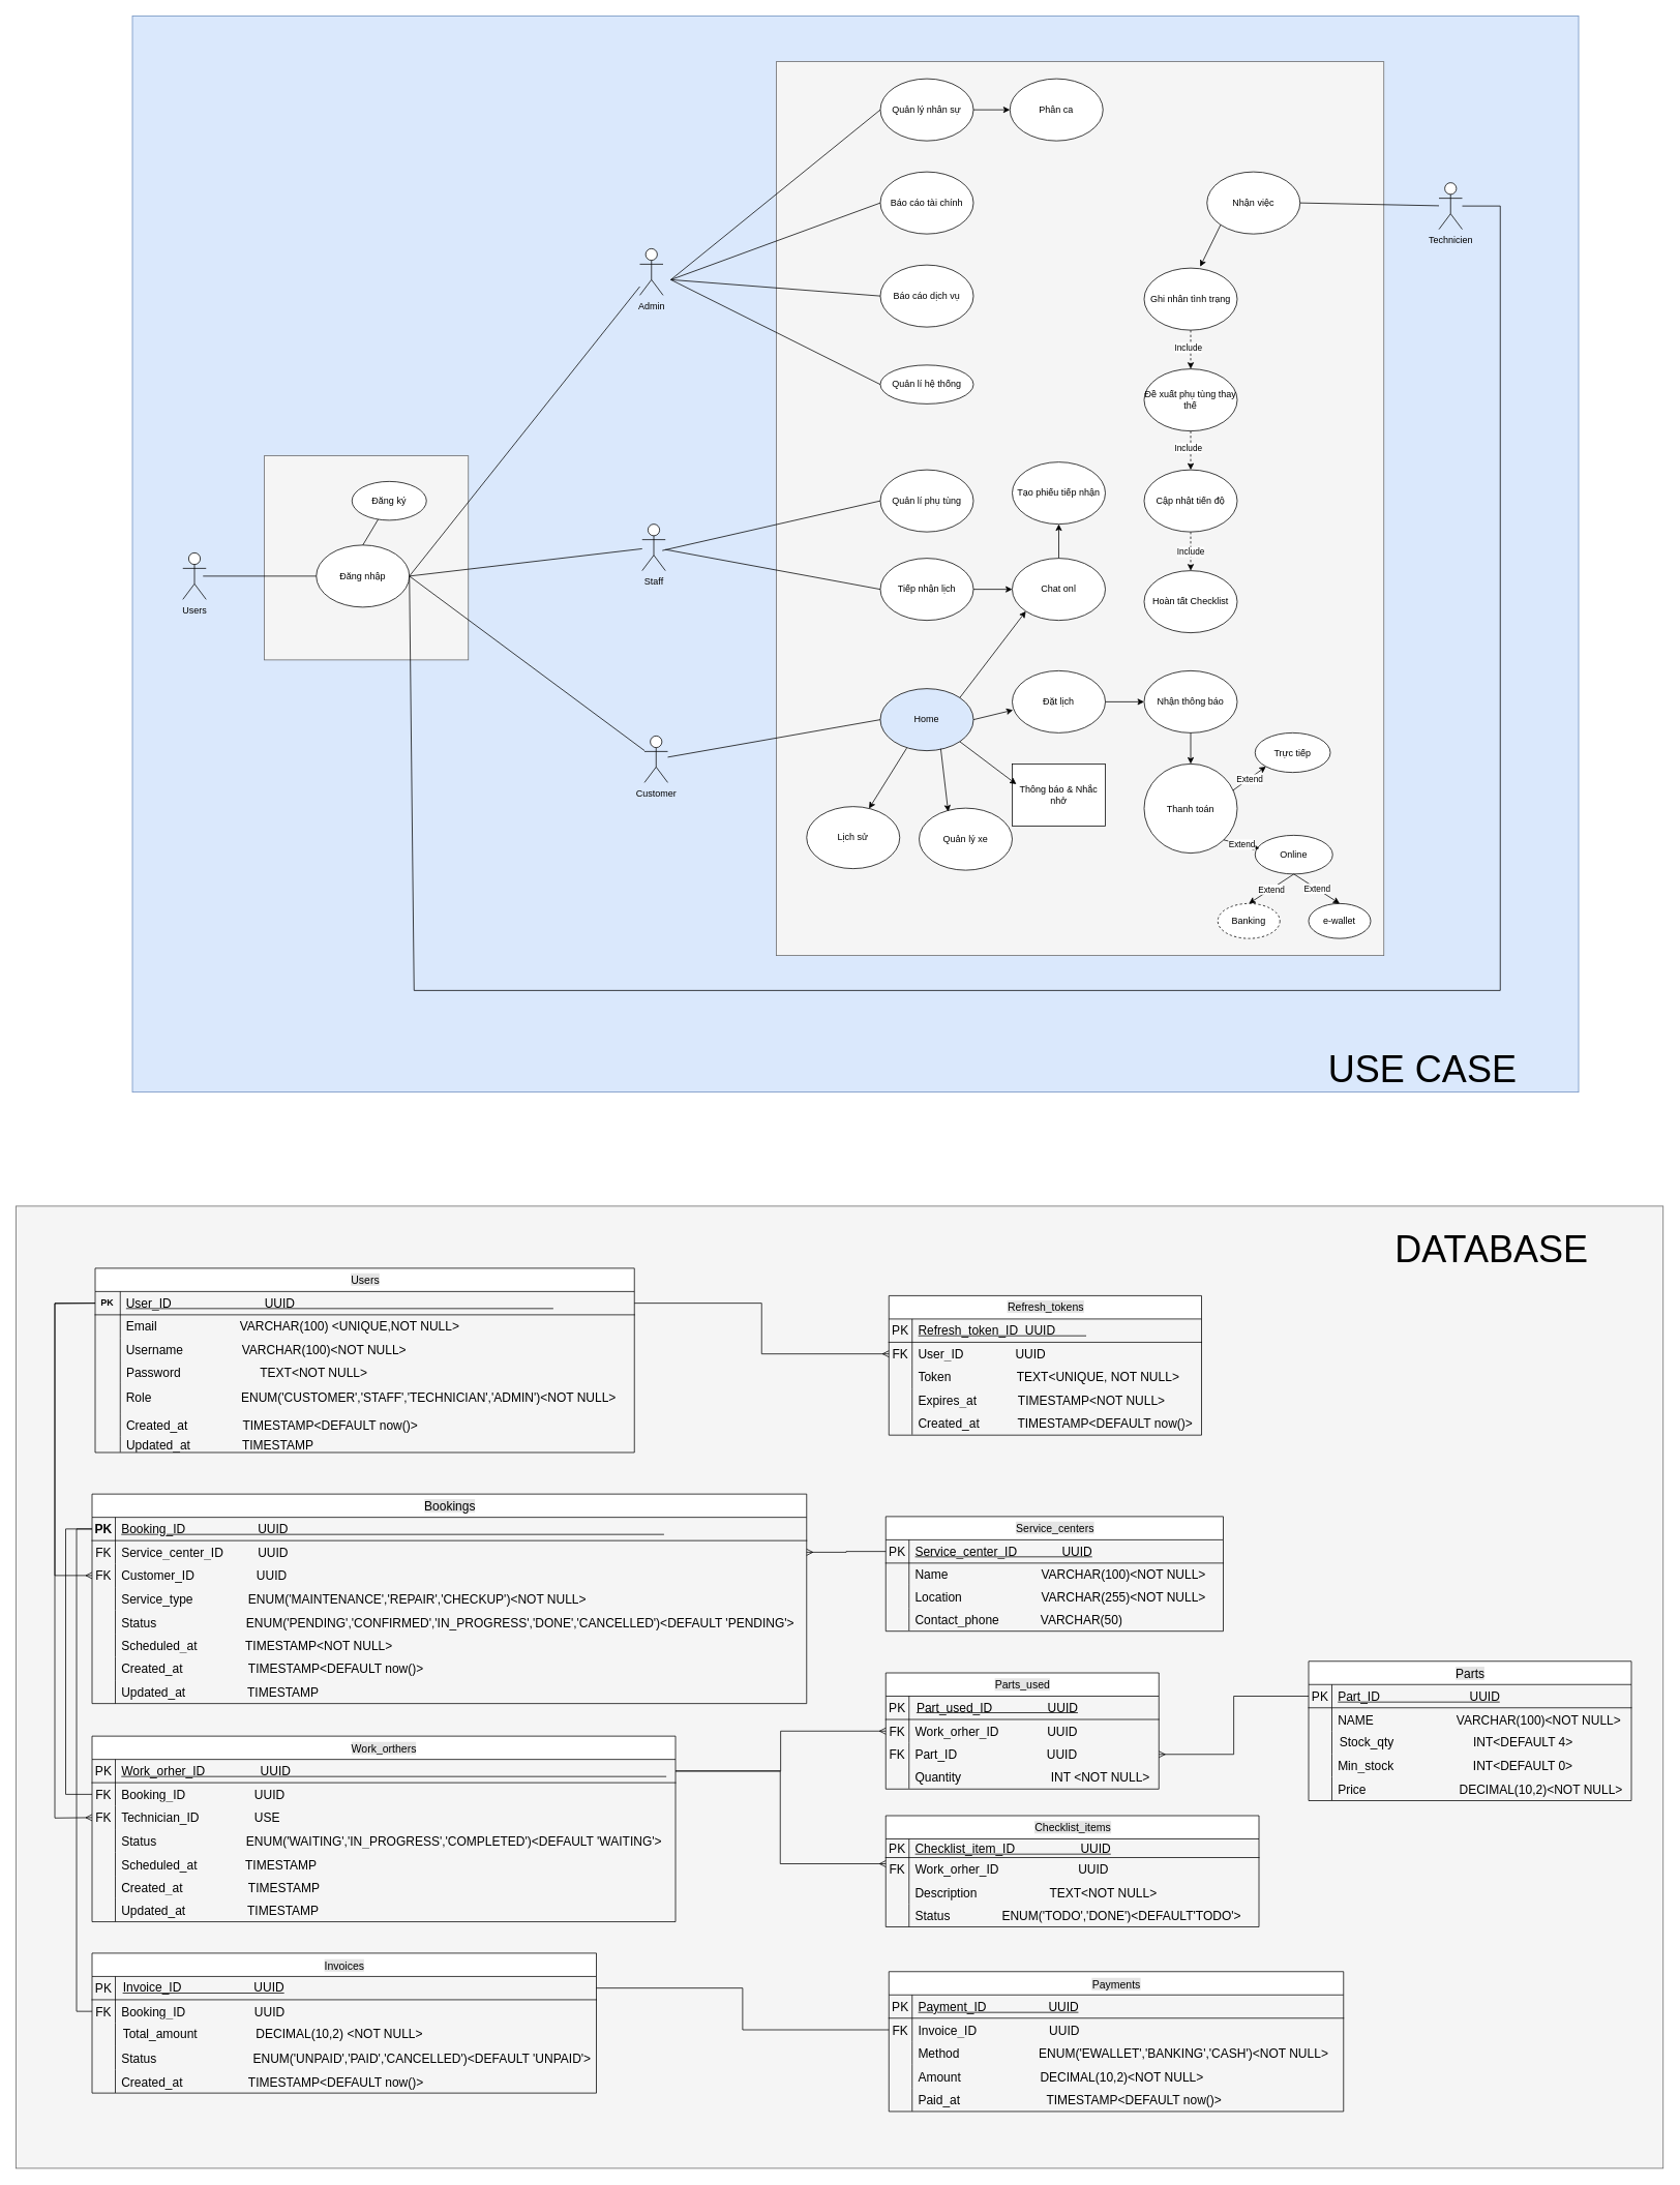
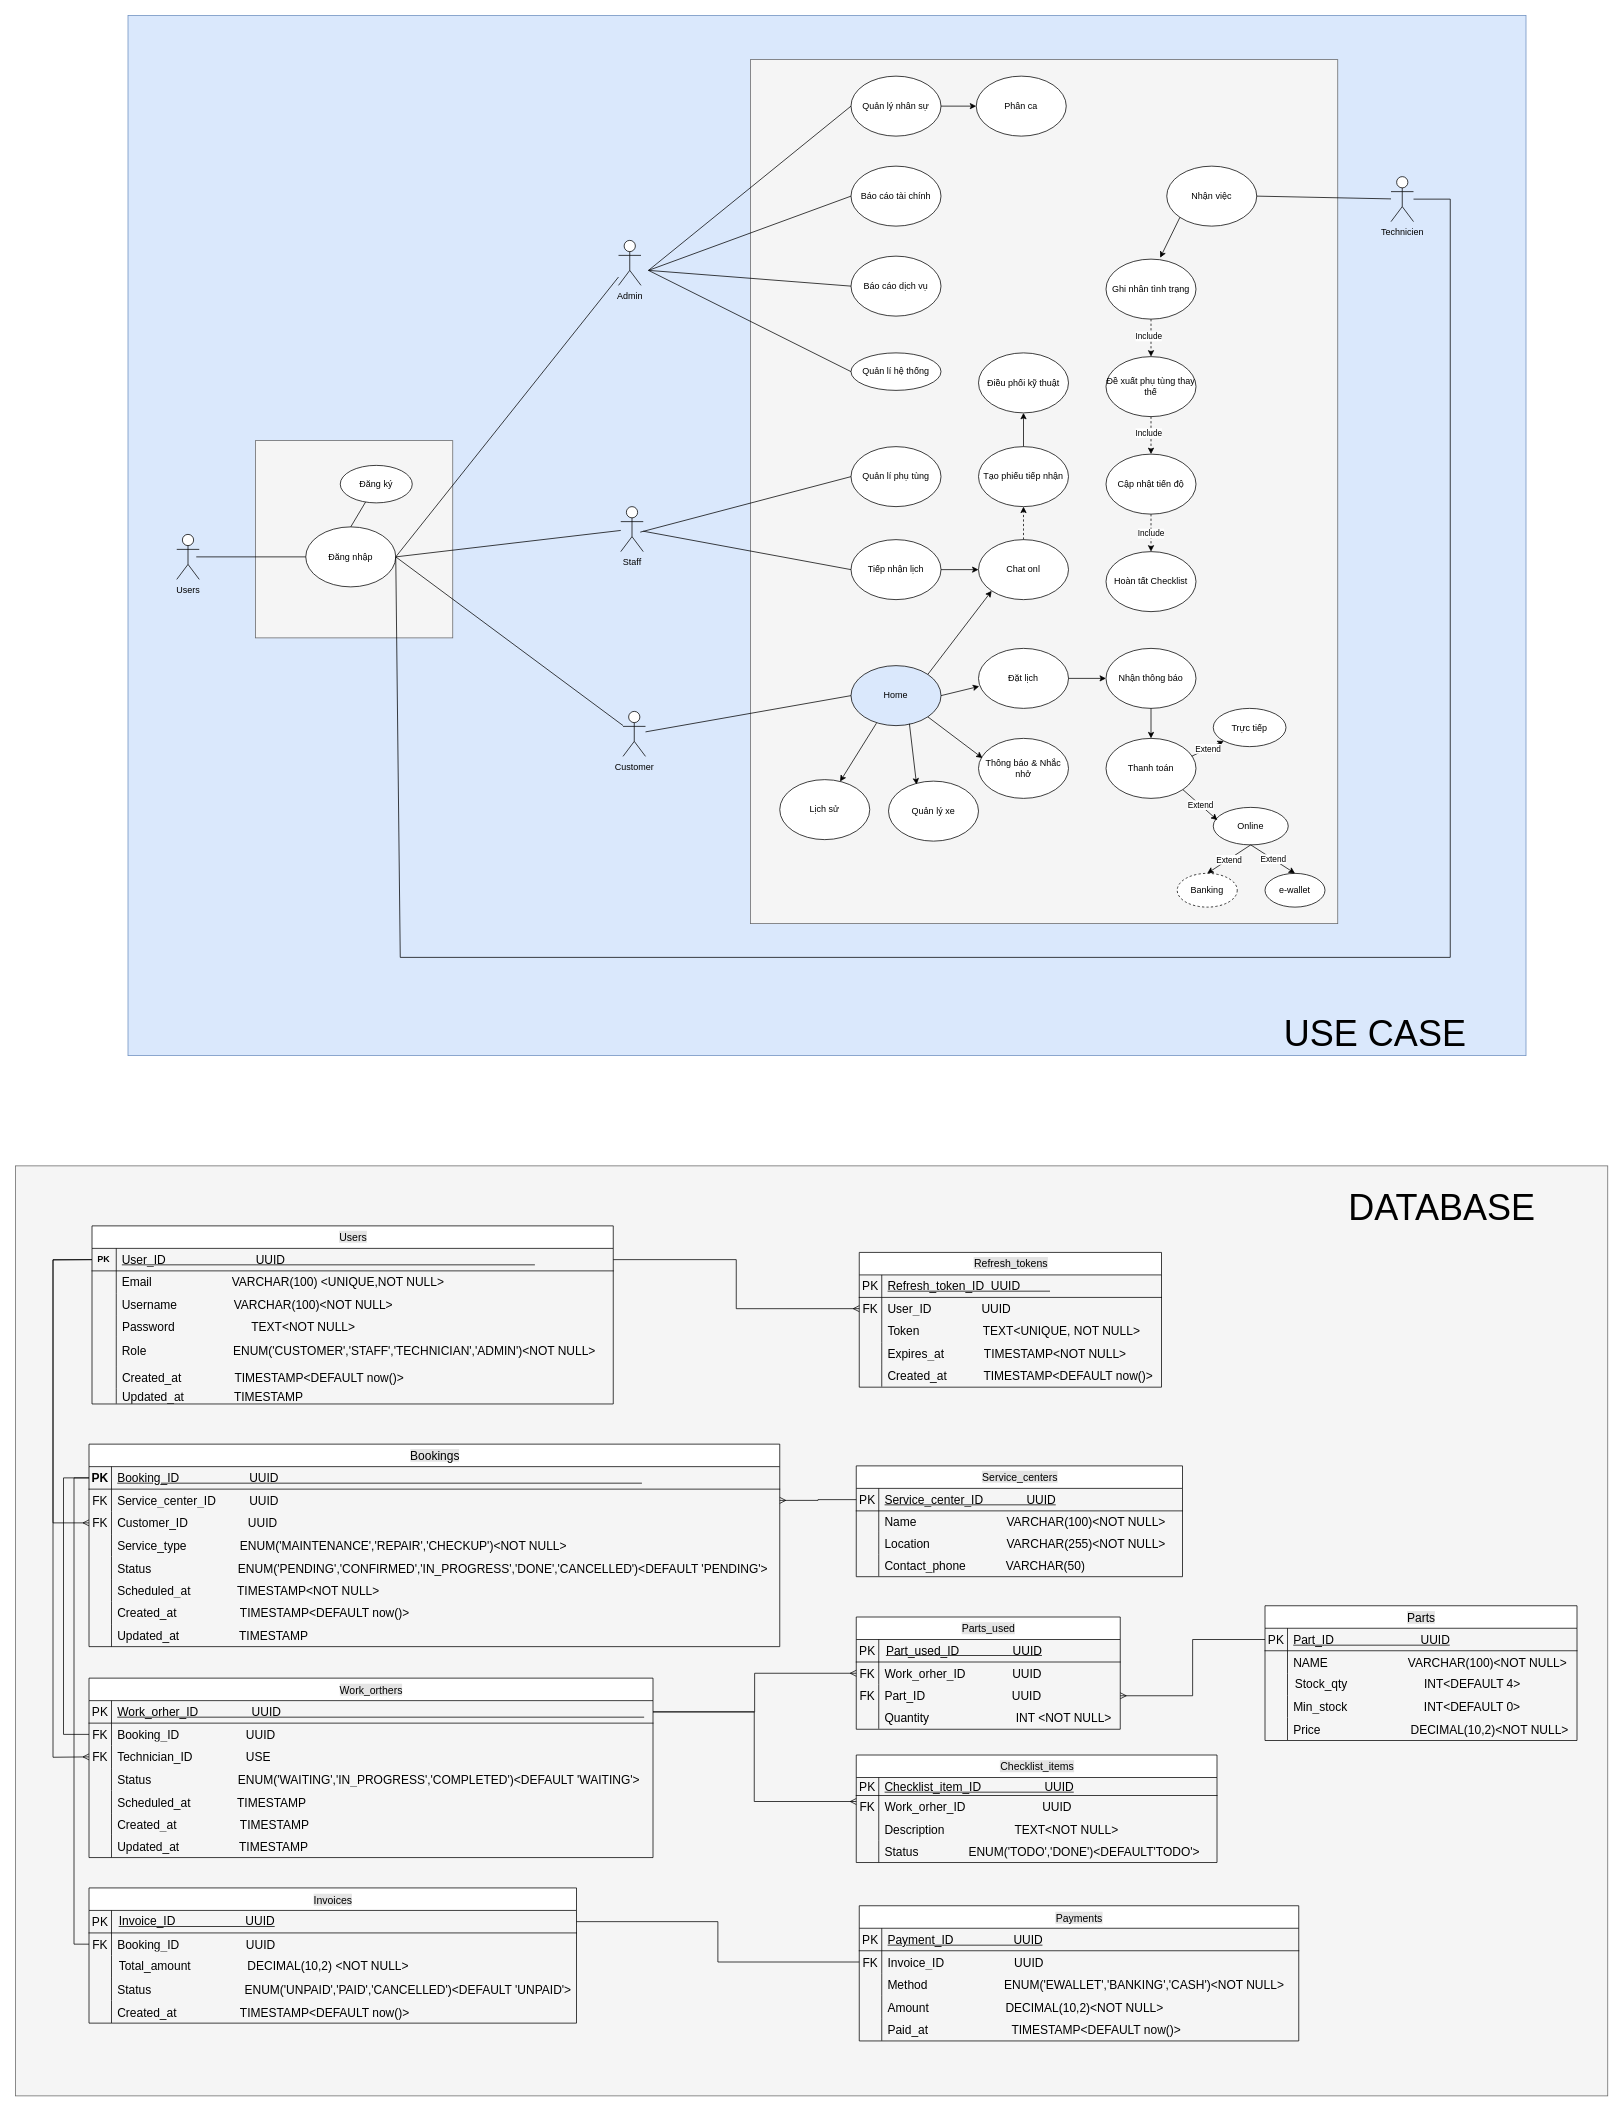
+ <mxCell id="18" value="Điều phối kỹ thuật" style="ellipse;whiteSpace=wrap;html=1;" parent="1" vertex="1"><mxGeometry x="1304" y="470" width="120" height="80" as="geometry" /></mxCell>
+ <mxCell id="16" value="" style="edgeStyle=orthogonalEdgeStyle;rounded=0;orthogonalLoop=1;jettySize=auto;html=1;" parent="1" source="17" target="18" edge="1"><mxGeometry relative="1" as="geometry" /></mxCell>
- <mxCell id="43" value="Quản lí phụ tùng" style="ellipse;whiteSpace=wrap;html=1;" parent="1" vertex="1"><mxGeometry x="1134" y="605" width="120" height="80" as="geometry" /></mxCell>
+ <mxCell id="43" value="Quản lí phụ tùng" style="ellipse;whiteSpace=wrap;html=1;" parent="1" vertex="1"><mxGeometry x="1134" y="595" width="120" height="80" as="geometry" /></mxCell>
- <mxCell id="13" value="" style="edgeStyle=orthogonalEdgeStyle;rounded=0;orthogonalLoop=1;jettySize=auto;html=1;" parent="1" source="14" target="17" edge="1"><mxGeometry relative="1" as="geometry" /></mxCell>
+ <mxCell id="13" value="" style="edgeStyle=orthogonalEdgeStyle;rounded=0;orthogonalLoop=1;jettySize=auto;html=1;dashed=1;" parent="1" source="14" target="17" edge="1"><mxGeometry relative="1" as="geometry" /></mxCell>
- <mxCell id="48" value="Thông báo &amp;amp; Nhắc nhở" style="whiteSpace=wrap;html=1;rounded=0;" parent="1" vertex="1"><mxGeometry x="1304" y="984" width="120" height="80" as="geometry" /></mxCell>
+ <mxCell id="48" value="Thông báo &amp;amp; Nhắc nhở" style="ellipse;whiteSpace=wrap;html=1;" parent="1" vertex="1"><mxGeometry x="1304" y="984" width="120" height="80" as="geometry" /></mxCell>
- <mxCell id="11" value="Thanh toán" style="ellipse;whiteSpace=wrap;html=1;" parent="1" vertex="1"><mxGeometry x="1474" y="984" width="120" height="115" as="geometry" /></mxCell>
+ <mxCell id="11" value="Thanh toán" style="ellipse;whiteSpace=wrap;html=1;" parent="1" vertex="1"><mxGeometry x="1474" y="984" width="120" height="80" as="geometry" /></mxCell>
